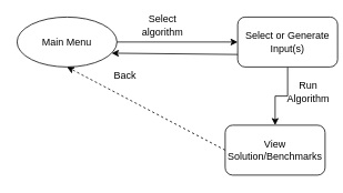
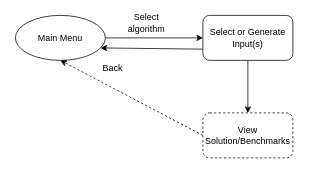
- <mxCell id="6" value="Select or Generate Input(s)" style="rounded=1;whiteSpace=wrap;html=1;" vertex="1" parent="1"><mxGeometry x="285" y="20" width="120" height="60" as="geometry" /></mxCell>
+ <mxCell id="6" value="Select or Generate Input(s)" style="rounded=1;whiteSpace=wrap;html=1;" vertex="1" parent="1"><mxGeometry x="270" y="20" width="120" height="60" as="geometry" /></mxCell>
- <mxCell id="8" value="Run Algorithm" style="text;html=1;strokeColor=none;fillColor=none;align=center;verticalAlign=middle;whiteSpace=wrap;rounded=0;" vertex="1" parent="1"><mxGeometry x="350" y="100" width="40" height="20" as="geometry" /></mxCell>
- <mxCell id="7" value="View Solution/Benchmarks" style="rounded=1;whiteSpace=wrap;html=1;" vertex="1" parent="1"><mxGeometry x="270" y="150" width="120" height="60" as="geometry" /></mxCell>
+ <mxCell id="7" value="View Solution/Benchmarks" style="rounded=1;whiteSpace=wrap;html=1;dashed=1;" vertex="1" parent="1"><mxGeometry x="270" y="150" width="120" height="60" as="geometry" /></mxCell>
